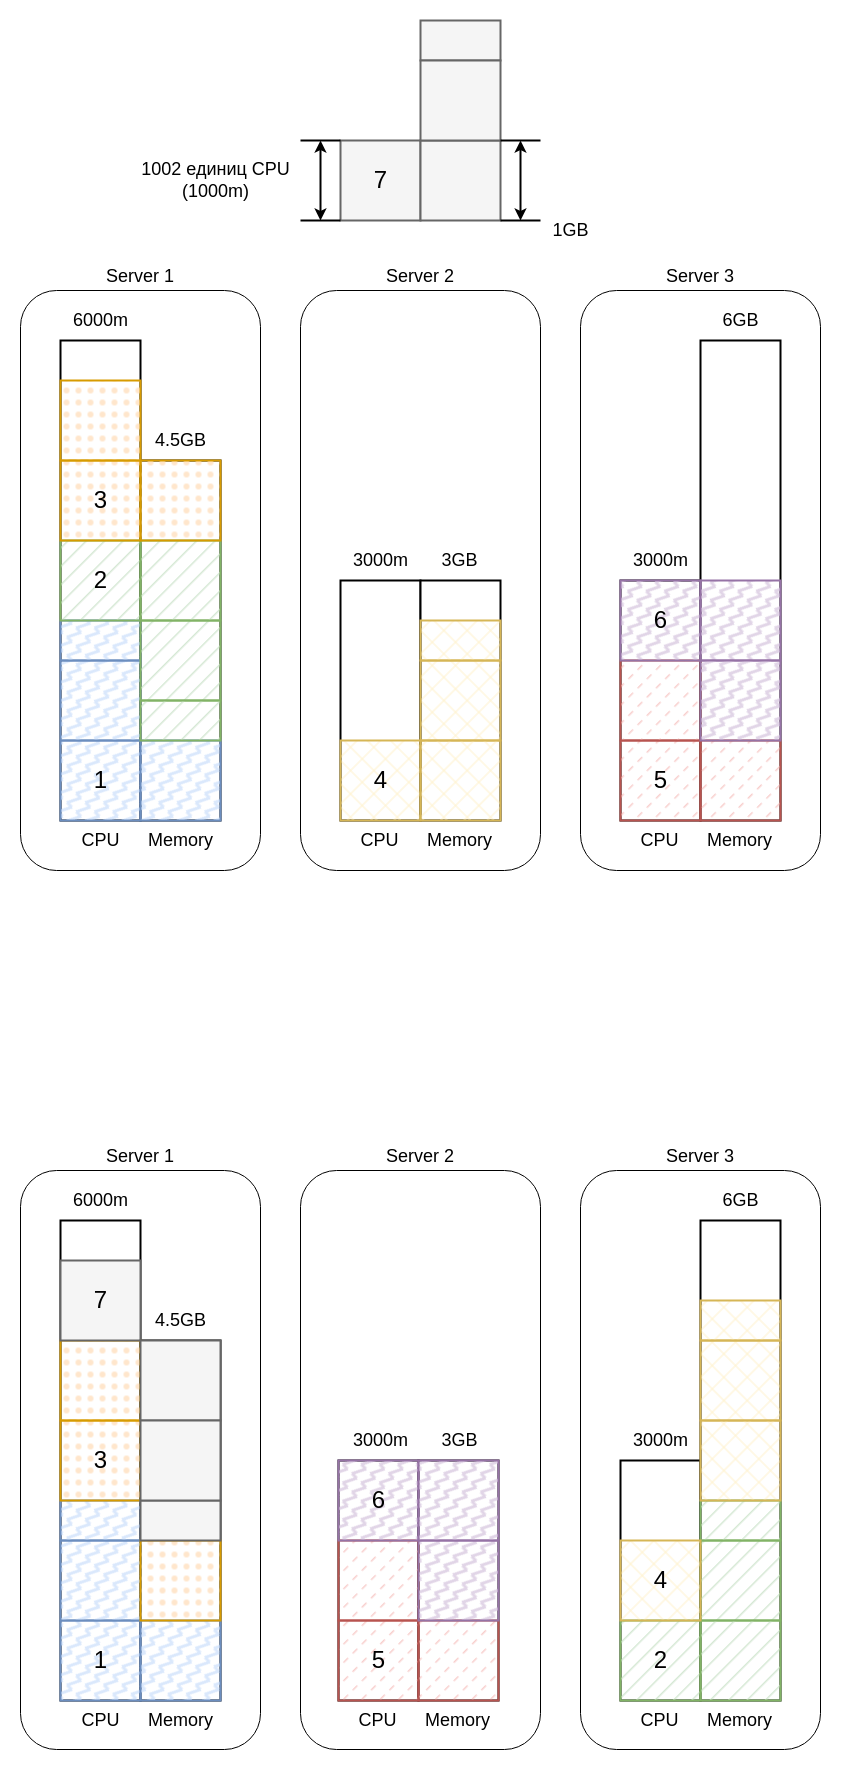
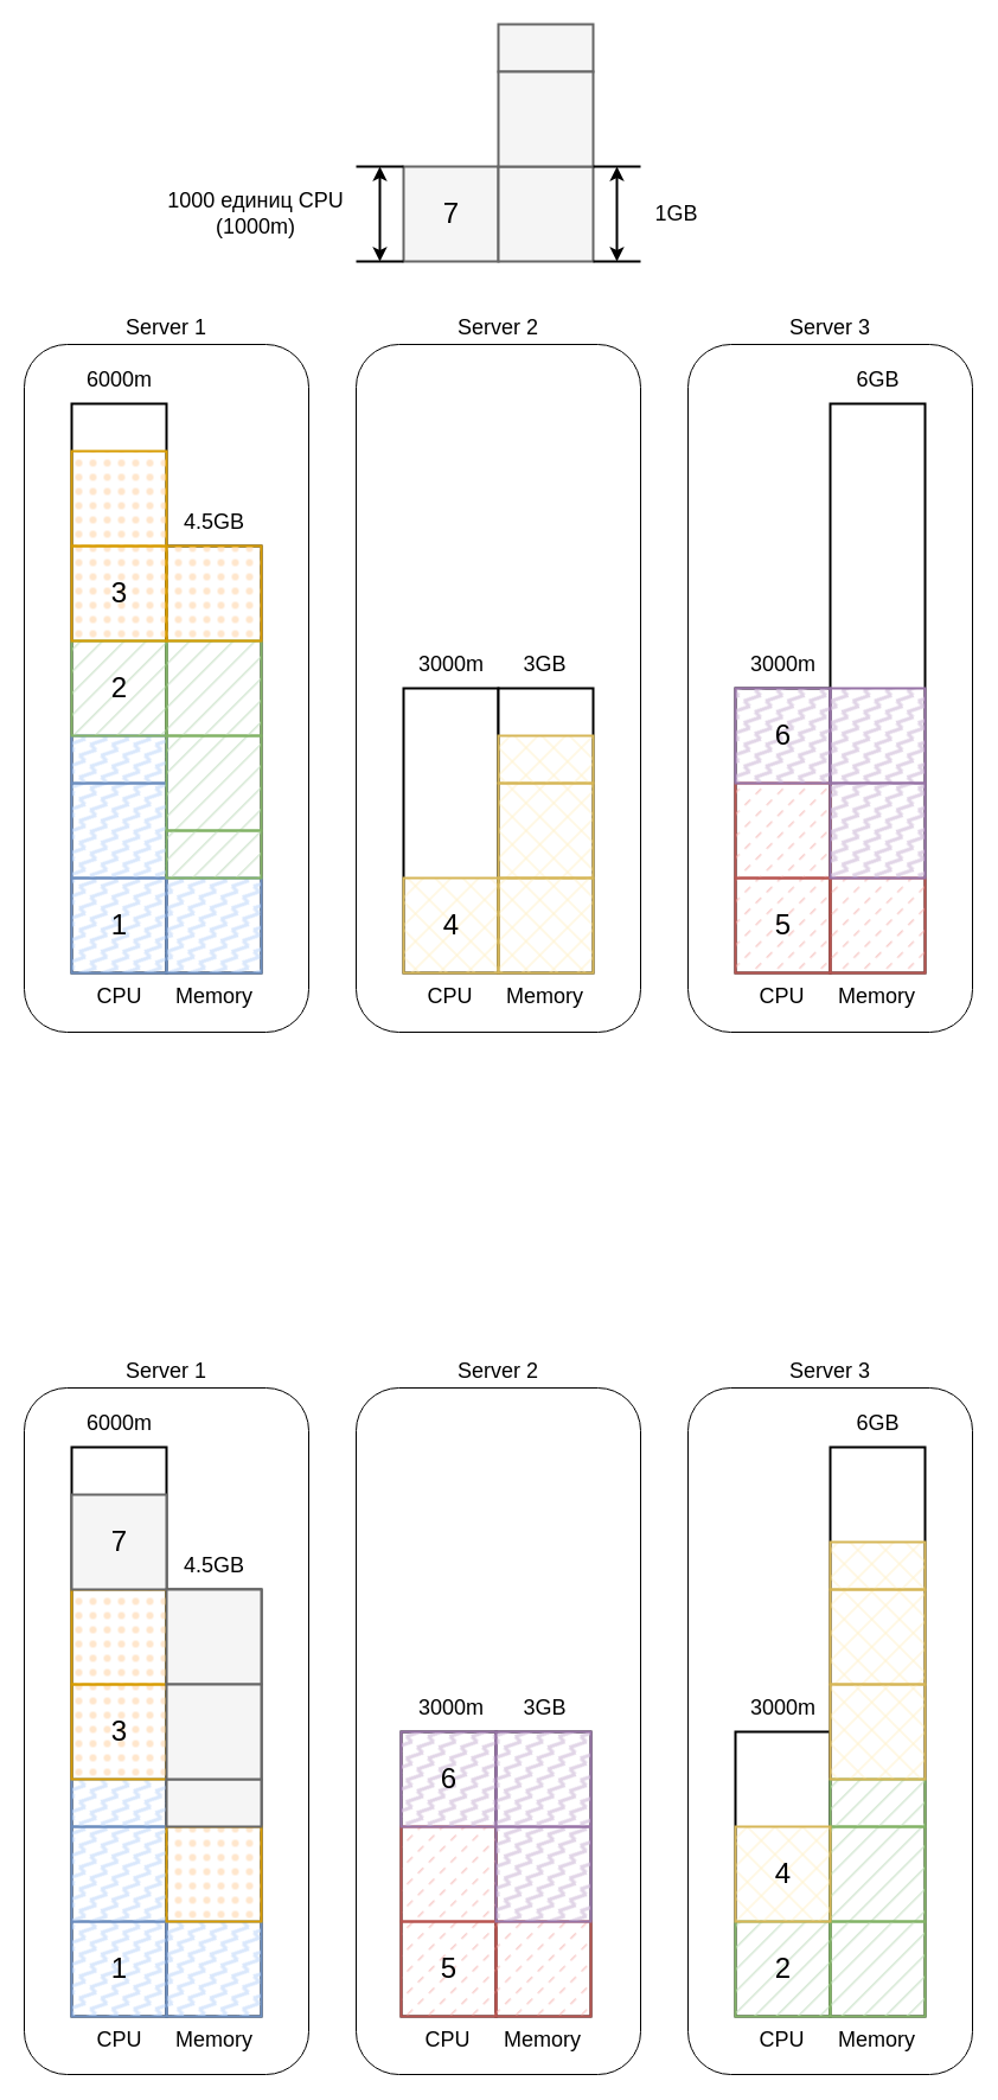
- <mxCell id="99" value="1002 единиц CPU&lt;br&gt;(1000m)" style="text;html=1;align=center;verticalAlign=middle;resizable=0;points=[];autosize=1;strokeColor=none;fillColor=none;fontSize=18;" vertex="1" parent="1"><mxGeometry x="130" y="150" width="170" height="60" as="geometry" /></mxCell>
+ <mxCell id="99" value="1000 единиц CPU&lt;br&gt;(1000m)" style="text;html=1;align=center;verticalAlign=middle;resizable=0;points=[];autosize=1;strokeColor=none;fillColor=none;fontSize=18;" vertex="1" parent="1"><mxGeometry x="130" y="150" width="170" height="60" as="geometry" /></mxCell>
- <mxCell id="103" value="1GB" style="text;html=1;align=center;verticalAlign=middle;resizable=0;points=[];autosize=1;strokeColor=none;fillColor=none;fontSize=18;" vertex="1" parent="1"><mxGeometry x="540" y="210" width="60" height="40" as="geometry" /></mxCell>
+ <mxCell id="103" value="1GB" style="text;html=1;align=center;verticalAlign=middle;resizable=0;points=[];autosize=1;strokeColor=none;fillColor=none;fontSize=18;" vertex="1" parent="1"><mxGeometry x="540" y="160" width="60" height="40" as="geometry" /></mxCell>
